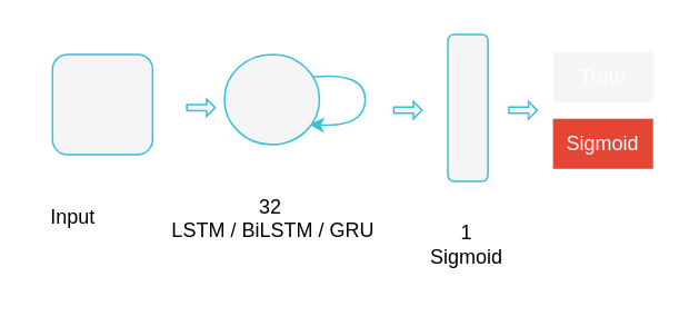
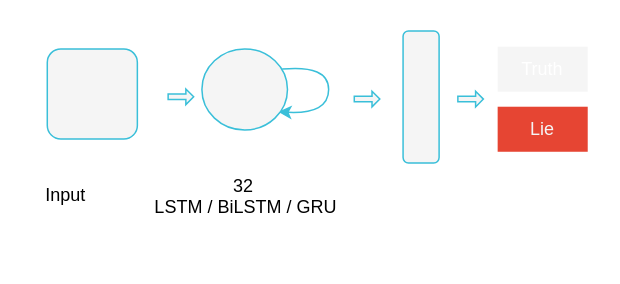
- <mxCell id="11" value="&lt;font color=&quot;#f5f5f5&quot;&gt;Sigmoid&lt;/font&gt;" style="rounded=0;whiteSpace=wrap;html=1;fillColor=#e64533;strokeColor=none;" parent="1" vertex="1"><mxGeometry x="331" y="70.5" width="60" height="30" as="geometry" /></mxCell>
+ <mxCell id="11" value="&lt;font color=&quot;#f5f5f5&quot;&gt;Lie&lt;/font&gt;" style="rounded=0;whiteSpace=wrap;html=1;fillColor=#e64533;strokeColor=none;" parent="1" vertex="1"><mxGeometry x="331" y="70.5" width="60" height="30" as="geometry" /></mxCell>
- <mxCell id="13" value="&lt;div&gt;1&lt;/div&gt;&lt;div&gt;Sigmoid&lt;/div&gt;" style="text;html=1;align=center;verticalAlign=middle;resizable=0;points=[];autosize=1;strokeColor=none;fillColor=none;" parent="1" vertex="1"><mxGeometry x="247" y="124.5" width="63" height="42" as="geometry" /></mxCell>
